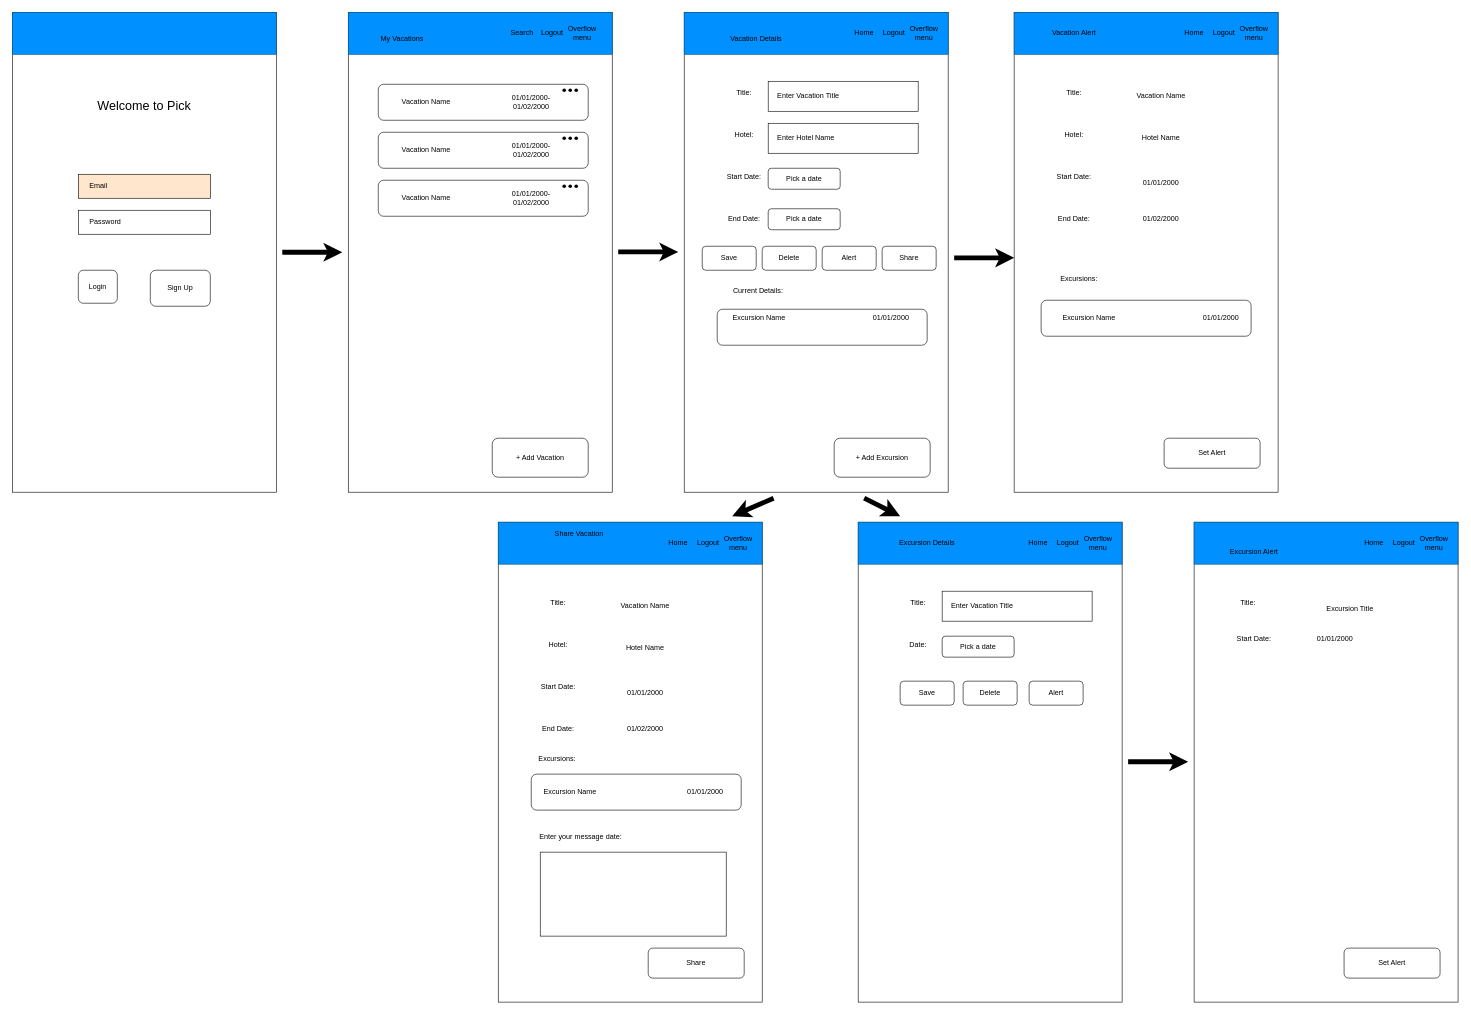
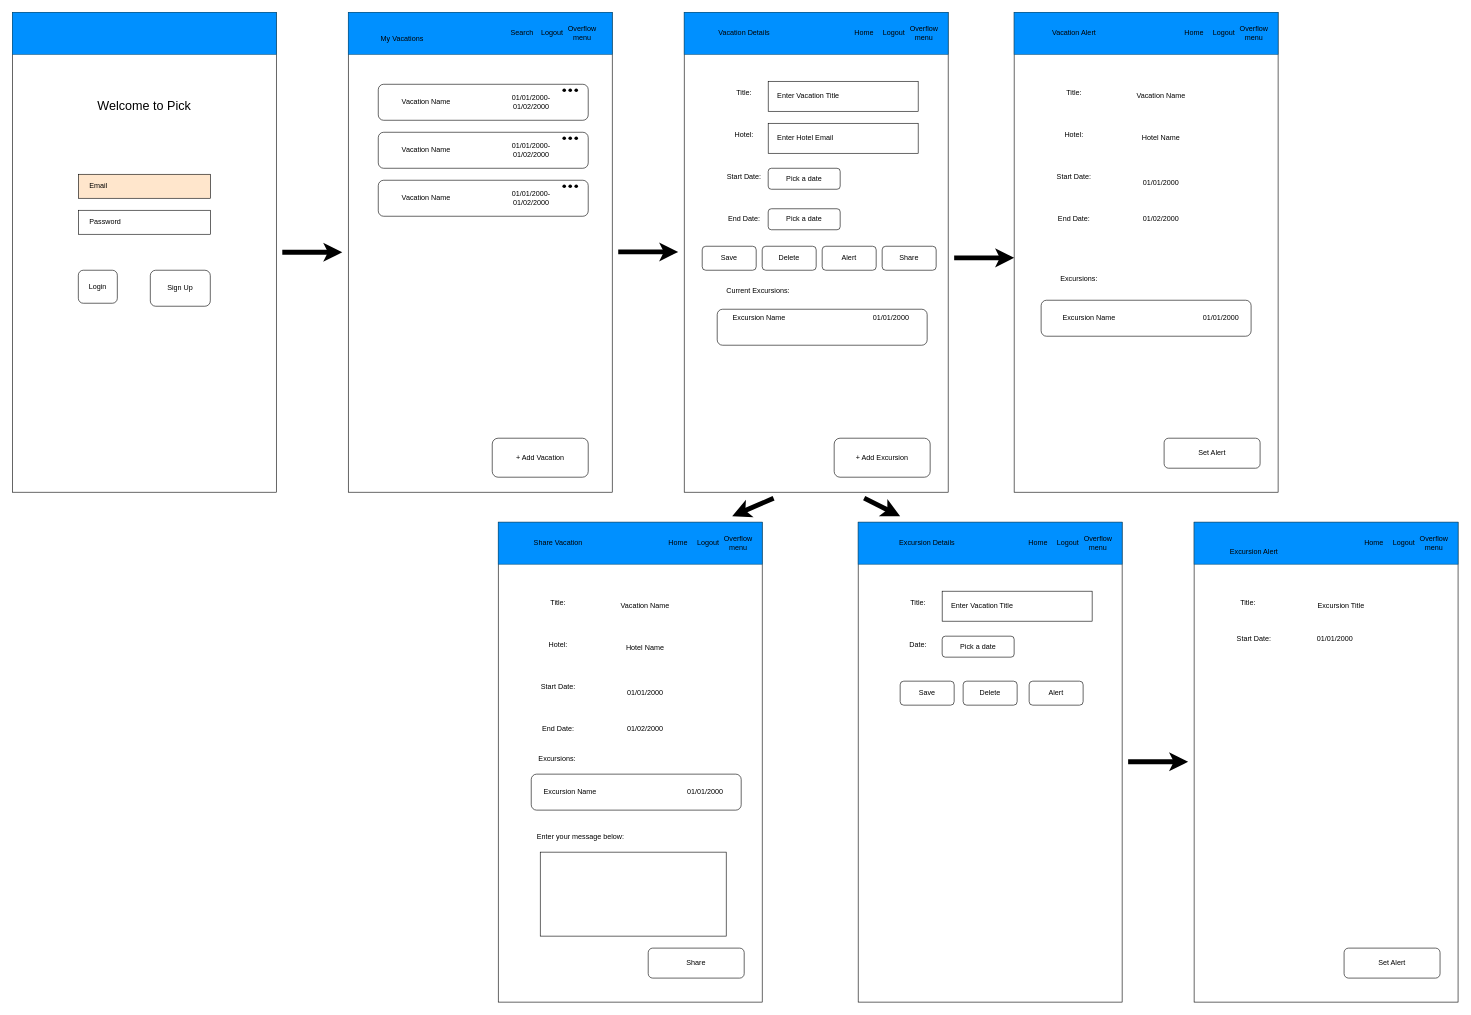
- <mxCell id="39" value="Vacation Details" style="text;html=1;align=center;verticalAlign=middle;whiteSpace=wrap;rounded=0;" vertex="1" parent="1"><mxGeometry x="1190" y="50" width="140" height="30" as="geometry" /></mxCell>
+ <mxCell id="39" value="Vacation Details" style="text;html=1;align=center;verticalAlign=middle;whiteSpace=wrap;rounded=0;" vertex="1" parent="1"><mxGeometry x="1170" y="40" width="140" height="30" as="geometry" /></mxCell>
- <mxCell id="47" value="&amp;nbsp; &amp;nbsp; Enter Hotel Name" style="rounded=0;whiteSpace=wrap;html=1;align=left;" vertex="1" parent="1"><mxGeometry x="1280" y="205" width="250" height="50" as="geometry" /></mxCell>
+ <mxCell id="47" value="&amp;nbsp; &amp;nbsp; Enter Hotel Email" style="rounded=0;whiteSpace=wrap;html=1;align=left;" vertex="1" parent="1"><mxGeometry x="1280" y="205" width="250" height="50" as="geometry" /></mxCell>
- <mxCell id="50" value="Current Details:&amp;nbsp;" style="text;html=1;align=center;verticalAlign=middle;whiteSpace=wrap;rounded=0;" vertex="1" parent="1"><mxGeometry x="1180" y="470" width="170" height="30" as="geometry" /></mxCell>
+ <mxCell id="50" value="Current Excursions:&amp;nbsp;" style="text;html=1;align=center;verticalAlign=middle;whiteSpace=wrap;rounded=0;" vertex="1" parent="1"><mxGeometry x="1180" y="470" width="170" height="30" as="geometry" /></mxCell>
- <mxCell id="82" value="Share Vacation" style="text;html=1;align=center;verticalAlign=middle;whiteSpace=wrap;rounded=0;" vertex="1" parent="1"><mxGeometry x="895" y="875" width="140" height="30" as="geometry" /></mxCell>
+ <mxCell id="82" value="Share Vacation" style="text;html=1;align=center;verticalAlign=middle;whiteSpace=wrap;rounded=0;" vertex="1" parent="1"><mxGeometry x="860" y="890" width="140" height="30" as="geometry" /></mxCell>
- <mxCell id="124" value="Excursion Title" style="text;html=1;align=center;verticalAlign=middle;whiteSpace=wrap;rounded=0;" vertex="1" parent="1"><mxGeometry x="2175" y="1000" width="150" height="30" as="geometry" /></mxCell>
+ <mxCell id="124" value="Excursion Title" style="text;html=1;align=center;verticalAlign=middle;whiteSpace=wrap;rounded=0;" vertex="1" parent="1"><mxGeometry x="2160" y="995" width="150" height="30" as="geometry" /></mxCell>
- <mxCell id="97" value="Enter your message date:" style="text;html=1;align=center;verticalAlign=middle;whiteSpace=wrap;rounded=0;" vertex="1" parent="1"><mxGeometry x="885" y="1380" width="165" height="30" as="geometry" /></mxCell>
+ <mxCell id="97" value="Enter your message below:" style="text;html=1;align=center;verticalAlign=middle;whiteSpace=wrap;rounded=0;" vertex="1" parent="1"><mxGeometry x="885" y="1380" width="165" height="30" as="geometry" /></mxCell>
